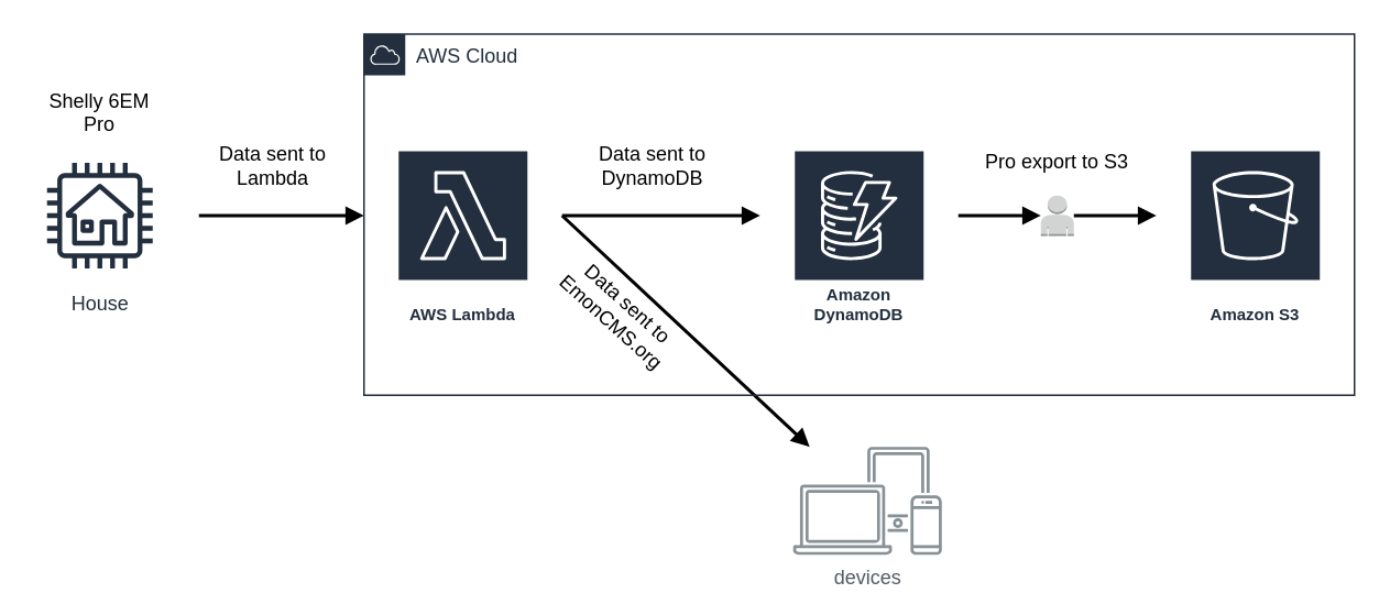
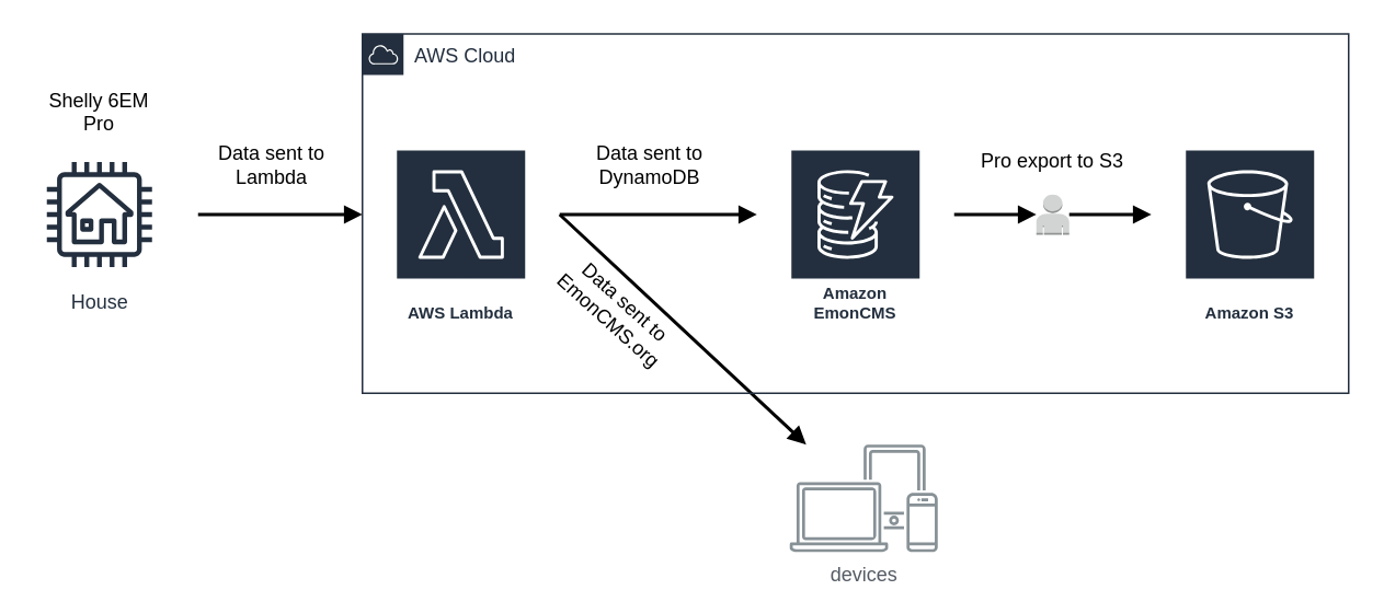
- <mxCell id="8" value="Amazon DynamoDB" style="sketch=0;outlineConnect=0;fontColor=#232F3E;gradientColor=none;strokeColor=#ffffff;fillColor=#232F3E;dashed=0;verticalLabelPosition=middle;verticalAlign=bottom;align=center;html=1;whiteSpace=wrap;fontSize=10;fontStyle=1;spacing=3;shape=mxgraph.aws4.productIcon;prIcon=mxgraph.aws4.dynamodb;" vertex="1" parent="1"><mxGeometry x="480" y="90" width="80" height="110" as="geometry" /></mxCell>
+ <mxCell id="8" value="Amazon EmonCMS" style="sketch=0;outlineConnect=0;fontColor=#232F3E;gradientColor=none;strokeColor=#ffffff;fillColor=#232F3E;dashed=0;verticalLabelPosition=middle;verticalAlign=bottom;align=center;html=1;whiteSpace=wrap;fontSize=10;fontStyle=1;spacing=3;shape=mxgraph.aws4.productIcon;prIcon=mxgraph.aws4.dynamodb;" vertex="1" parent="1"><mxGeometry x="480" y="90" width="80" height="110" as="geometry" /></mxCell>
